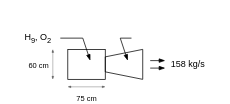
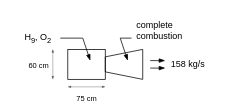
+ <mxCell id="13" value="complete&lt;br&gt;combustion" style="text;html=1;align=left;verticalAlign=middle;resizable=0;points=[];autosize=1;strokeColor=none;fillColor=none;" parent="2" vertex="1"><mxGeometry x="160" width="80" height="40" as="geometry" /></mxCell>
